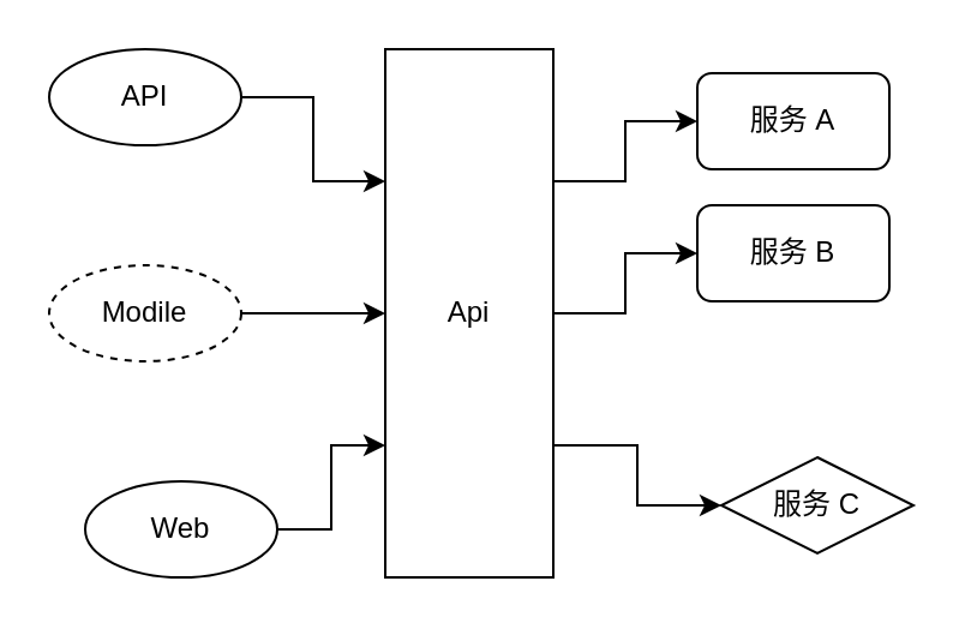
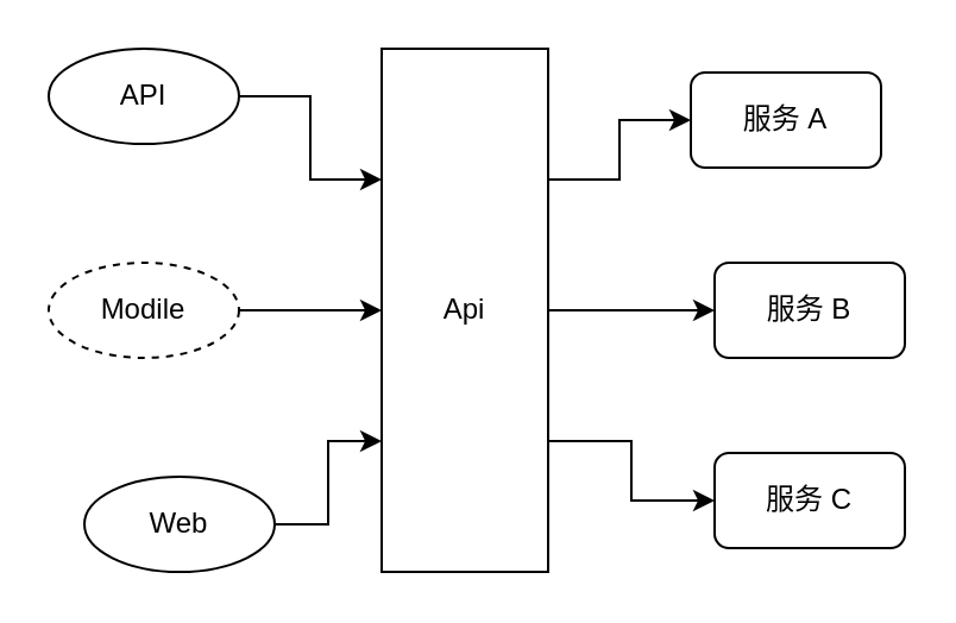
- <mxCell id="13" value="服务 B" style="rounded=1;whiteSpace=wrap;html=1;" vertex="1" parent="1"><mxGeometry x="290" y="85" width="80" height="40" as="geometry" /></mxCell>
+ <mxCell id="13" value="服务 B" style="rounded=1;whiteSpace=wrap;html=1;" vertex="1" parent="1"><mxGeometry x="300" y="110" width="80" height="40" as="geometry" /></mxCell>
- <mxCell id="14" value="服务 C" style="rhombus;whiteSpace=wrap;html=1;" vertex="1" parent="1"><mxGeometry x="300" y="190" width="80" height="40" as="geometry" /></mxCell>
+ <mxCell id="14" value="服务 C" style="rounded=1;whiteSpace=wrap;html=1;" vertex="1" parent="1"><mxGeometry x="300" y="190" width="80" height="40" as="geometry" /></mxCell>
